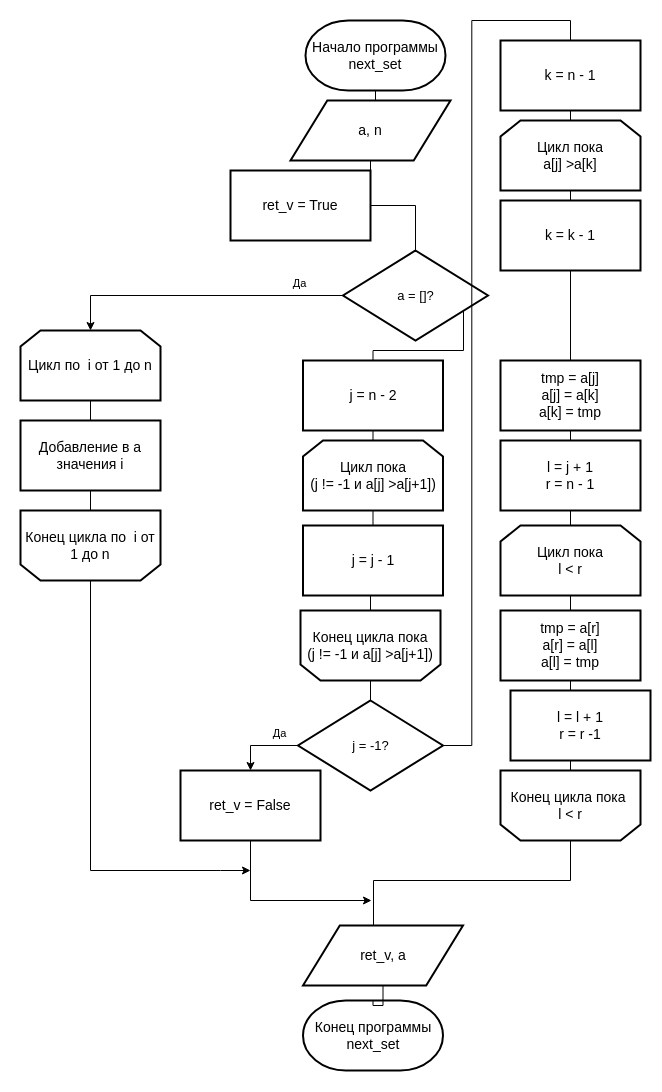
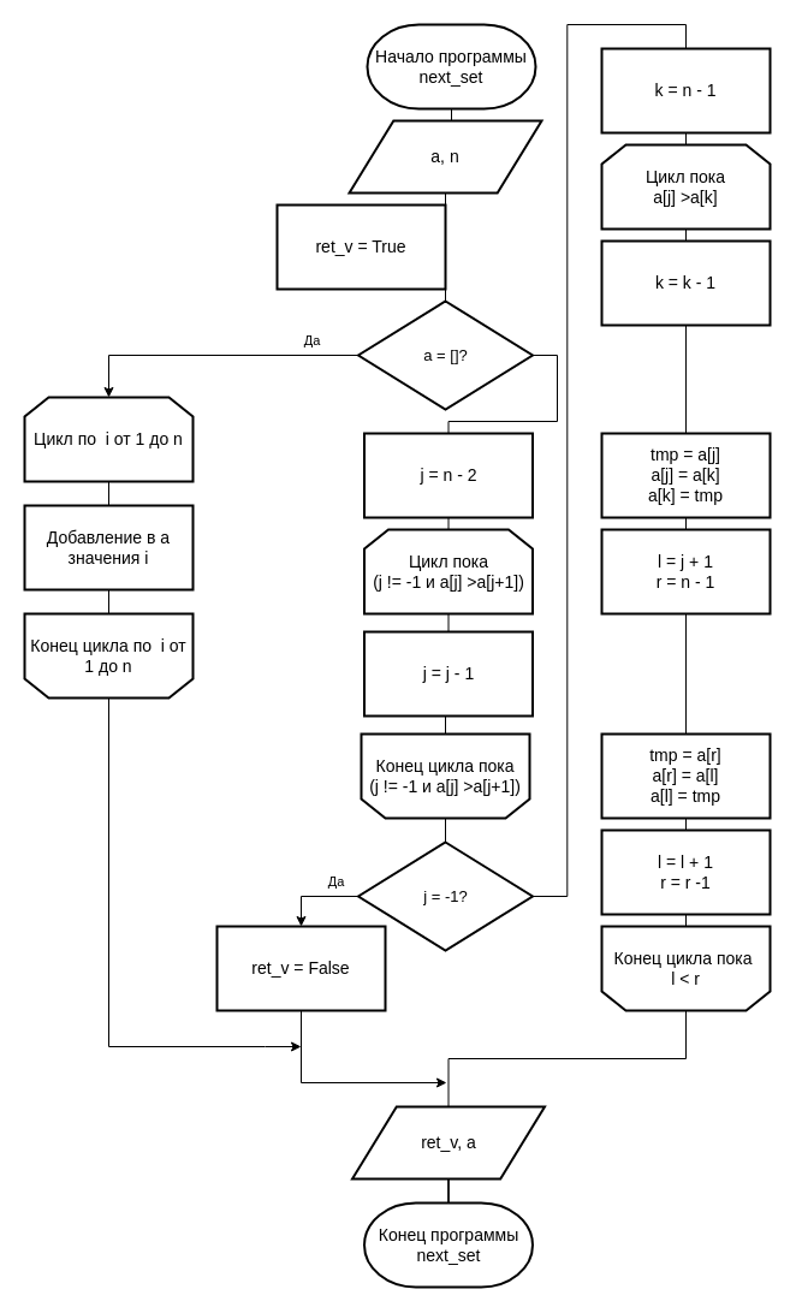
- <mxCell id="18" value="a = []?" style="rhombus;whiteSpace=wrap;html=1;strokeWidth=2;fontSize=13;" parent="1" vertex="1"><mxGeometry x="342.5" y="250" width="145" height="90" as="geometry" /></mxCell>
+ <mxCell id="18" value="a = []?" style="rhombus;whiteSpace=wrap;html=1;strokeWidth=2;fontSize=13;" parent="1" vertex="1"><mxGeometry x="297.5" y="250" width="145" height="90" as="geometry" /></mxCell>
- <mxCell id="31" value="&lt;span style=&quot;font-size: 14px&quot;&gt;Цикл пока &lt;br&gt;l &amp;lt; r&lt;/span&gt;" style="shape=loopLimit;whiteSpace=wrap;html=1;strokeWidth=2;" parent="1" vertex="1"><mxGeometry x="500" y="525" width="140" height="70" as="geometry" /></mxCell>
- <mxCell id="35" value="l = l + 1&lt;br&gt;r = r -1" style="rounded=0;whiteSpace=wrap;html=1;strokeWidth=2;fontSize=14;" parent="1" vertex="1"><mxGeometry x="510" y="690" width="140" height="70" as="geometry" /></mxCell>
+ <mxCell id="35" value="l = l + 1&lt;br&gt;r = r -1" style="rounded=0;whiteSpace=wrap;html=1;strokeWidth=2;fontSize=14;" parent="1" vertex="1"><mxGeometry x="500" y="690" width="140" height="70" as="geometry" /></mxCell>
- <mxCell id="26" value="&lt;span style=&quot;font-size: 14px&quot;&gt;ret_v, a&lt;/span&gt;" style="shape=parallelogram;html=1;strokeWidth=2;perimeter=parallelogramPerimeter;whiteSpace=wrap;rounded=0;arcSize=12;size=0.23;fontSize=13;" parent="1" vertex="1"><mxGeometry x="302.5" y="925" width="160" height="60" as="geometry" /></mxCell>
+ <mxCell id="26" value="&lt;span style=&quot;font-size: 14px&quot;&gt;ret_v, a&lt;/span&gt;" style="shape=parallelogram;html=1;strokeWidth=2;perimeter=parallelogramPerimeter;whiteSpace=wrap;rounded=0;arcSize=12;size=0.23;fontSize=13;" parent="1" vertex="1"><mxGeometry x="292.5" y="920" width="160" height="60" as="geometry" /></mxCell>
